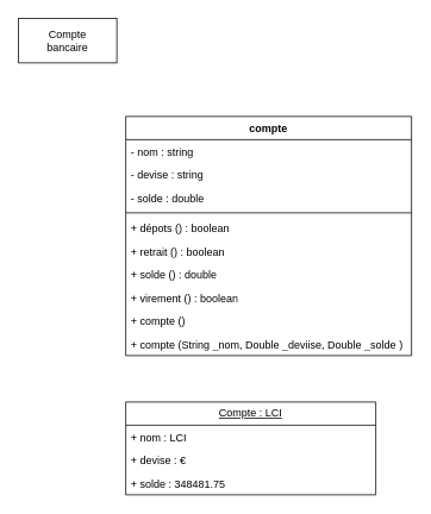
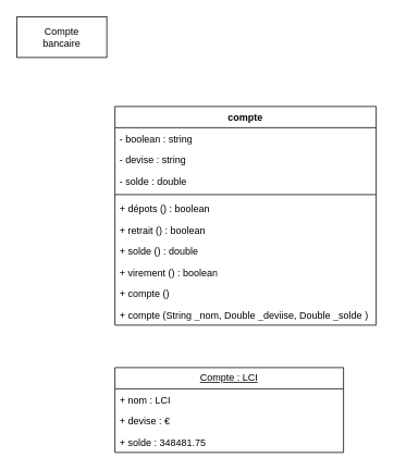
- <mxCell id="4" value="- nom : string" style="text;strokeColor=none;fillColor=none;align=left;verticalAlign=top;spacingLeft=4;spacingRight=4;overflow=hidden;rotatable=0;points=[[0,0.5],[1,0.5]];portConstraint=eastwest;whiteSpace=wrap;html=1;" vertex="1" parent="3"><mxGeometry y="26" width="320" height="26" as="geometry" /></mxCell>
+ <mxCell id="4" value="- boolean : string" style="text;strokeColor=none;fillColor=none;align=left;verticalAlign=top;spacingLeft=4;spacingRight=4;overflow=hidden;rotatable=0;points=[[0,0.5],[1,0.5]];portConstraint=eastwest;whiteSpace=wrap;html=1;" vertex="1" parent="3"><mxGeometry y="26" width="320" height="26" as="geometry" /></mxCell>
